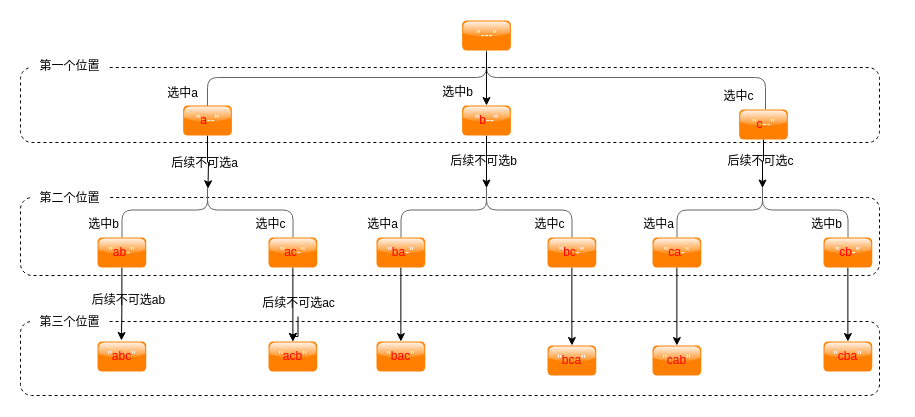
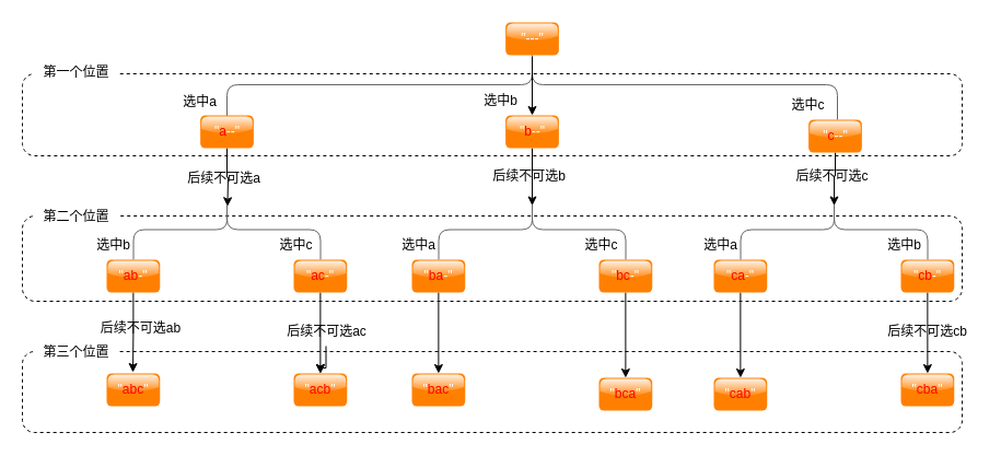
+ <mxCell id="53" value="后续不可选cb" style="text;html=1;align=center;verticalAlign=middle;resizable=0;points=[];autosize=1;strokeColor=none;fillColor=none;" vertex="1" parent="1"><mxGeometry x="801.88" y="290" width="91" height="26" as="geometry" /></mxCell>
